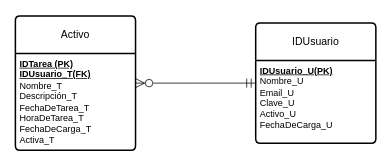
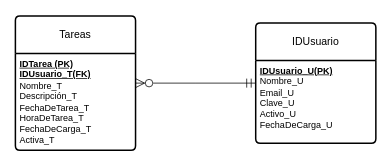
- <mxCell id="2" value="Activo" style="swimlane;childLayout=stackLayout;horizontal=1;startSize=50;horizontalStack=0;rounded=1;fontSize=14;fontStyle=0;strokeWidth=2;resizeParent=0;resizeLast=1;shadow=0;dashed=0;align=center;arcSize=4;whiteSpace=wrap;html=1;" vertex="1" parent="1"><mxGeometry x="20" y="20.5" width="160" height="179" as="geometry" /></mxCell>
+ <mxCell id="2" value="Tareas" style="swimlane;childLayout=stackLayout;horizontal=1;startSize=50;horizontalStack=0;rounded=1;fontSize=14;fontStyle=0;strokeWidth=2;resizeParent=0;resizeLast=1;shadow=0;dashed=0;align=center;arcSize=4;whiteSpace=wrap;html=1;" vertex="1" parent="1"><mxGeometry x="20" y="20.5" width="160" height="179" as="geometry" /></mxCell>
